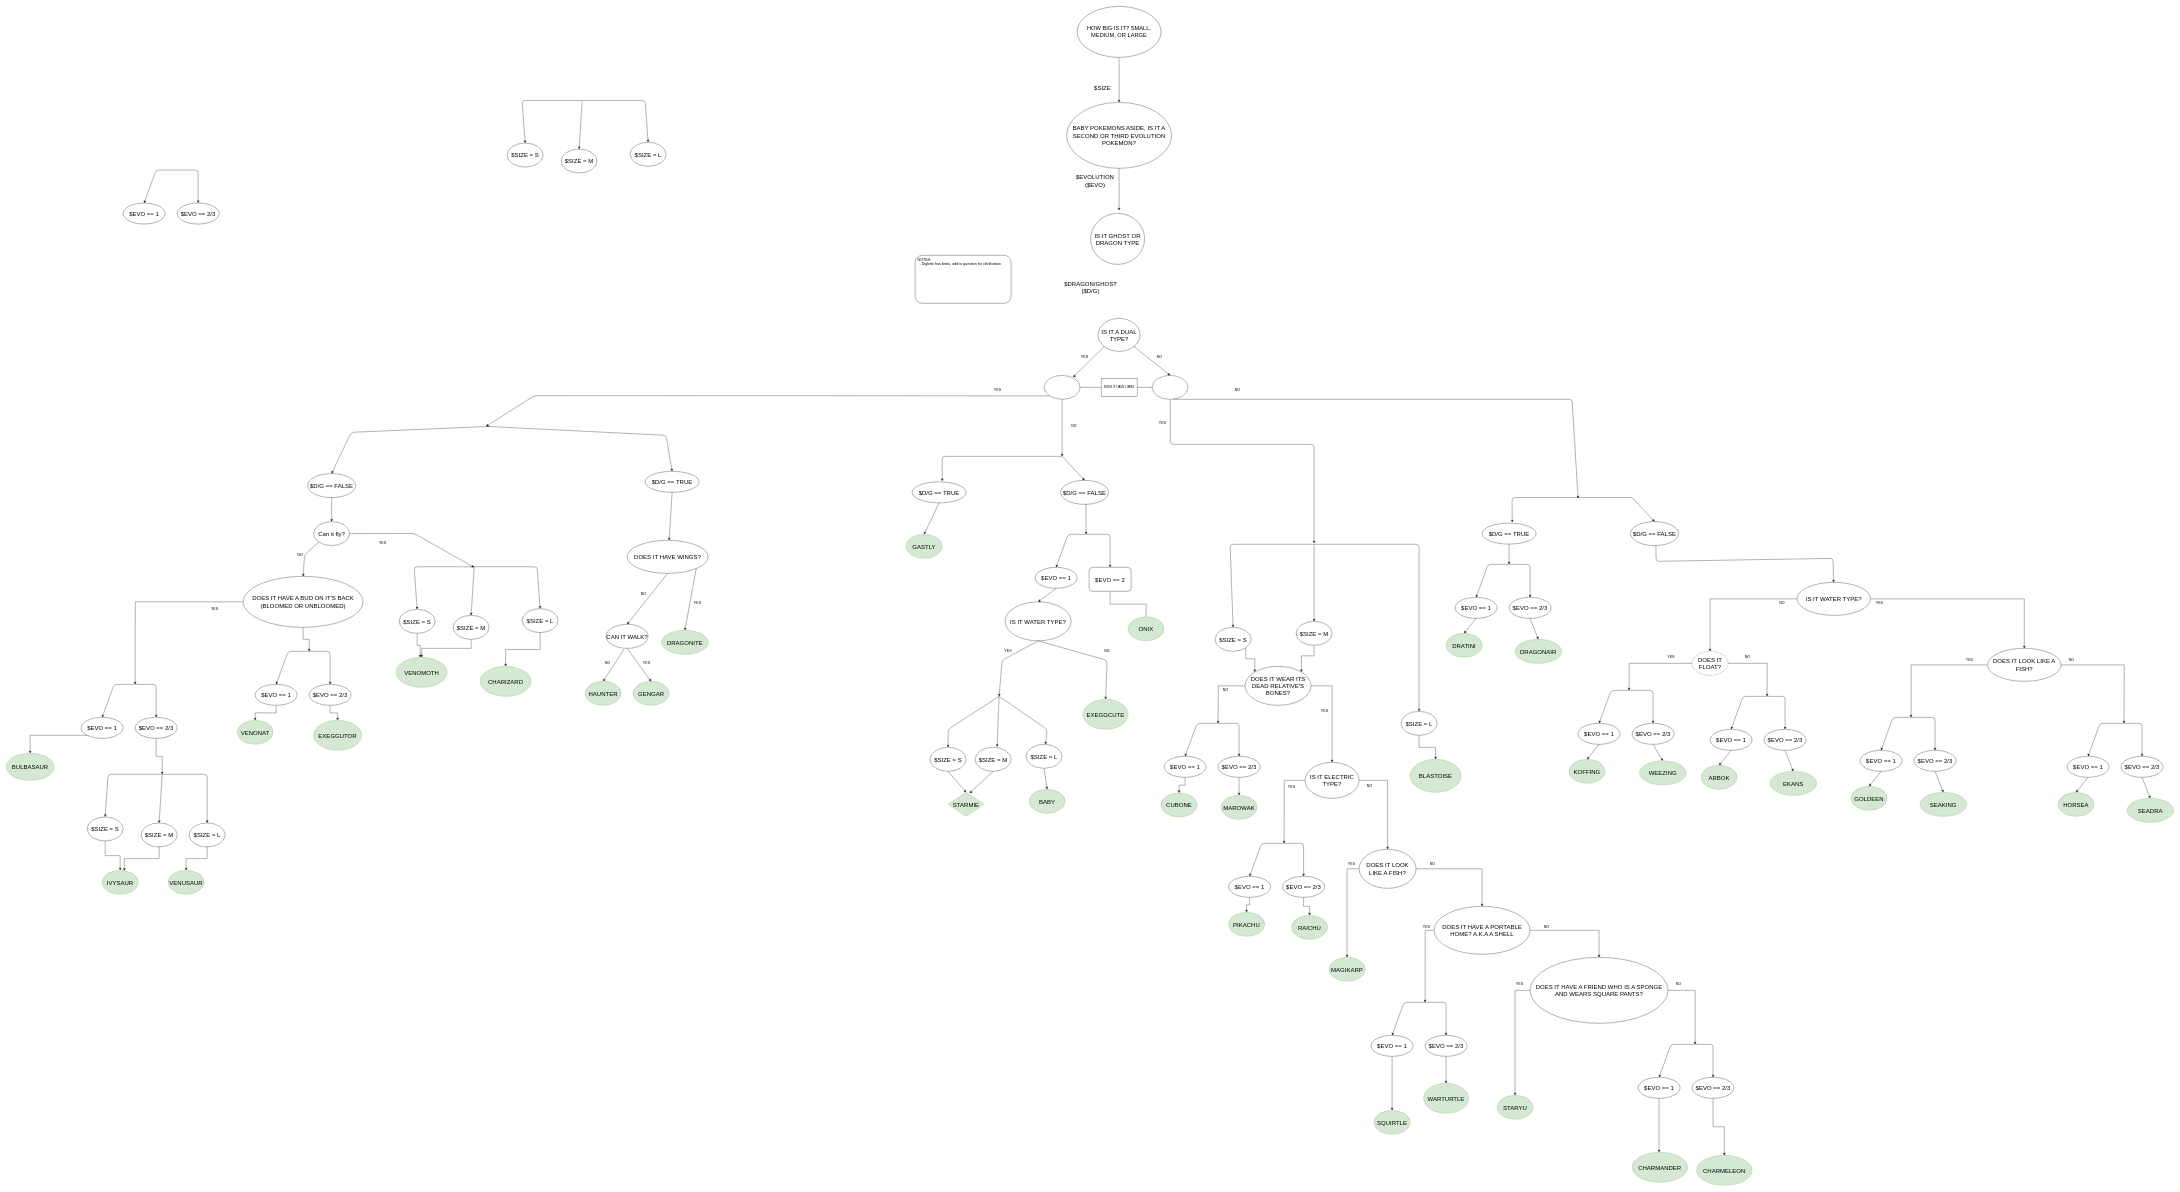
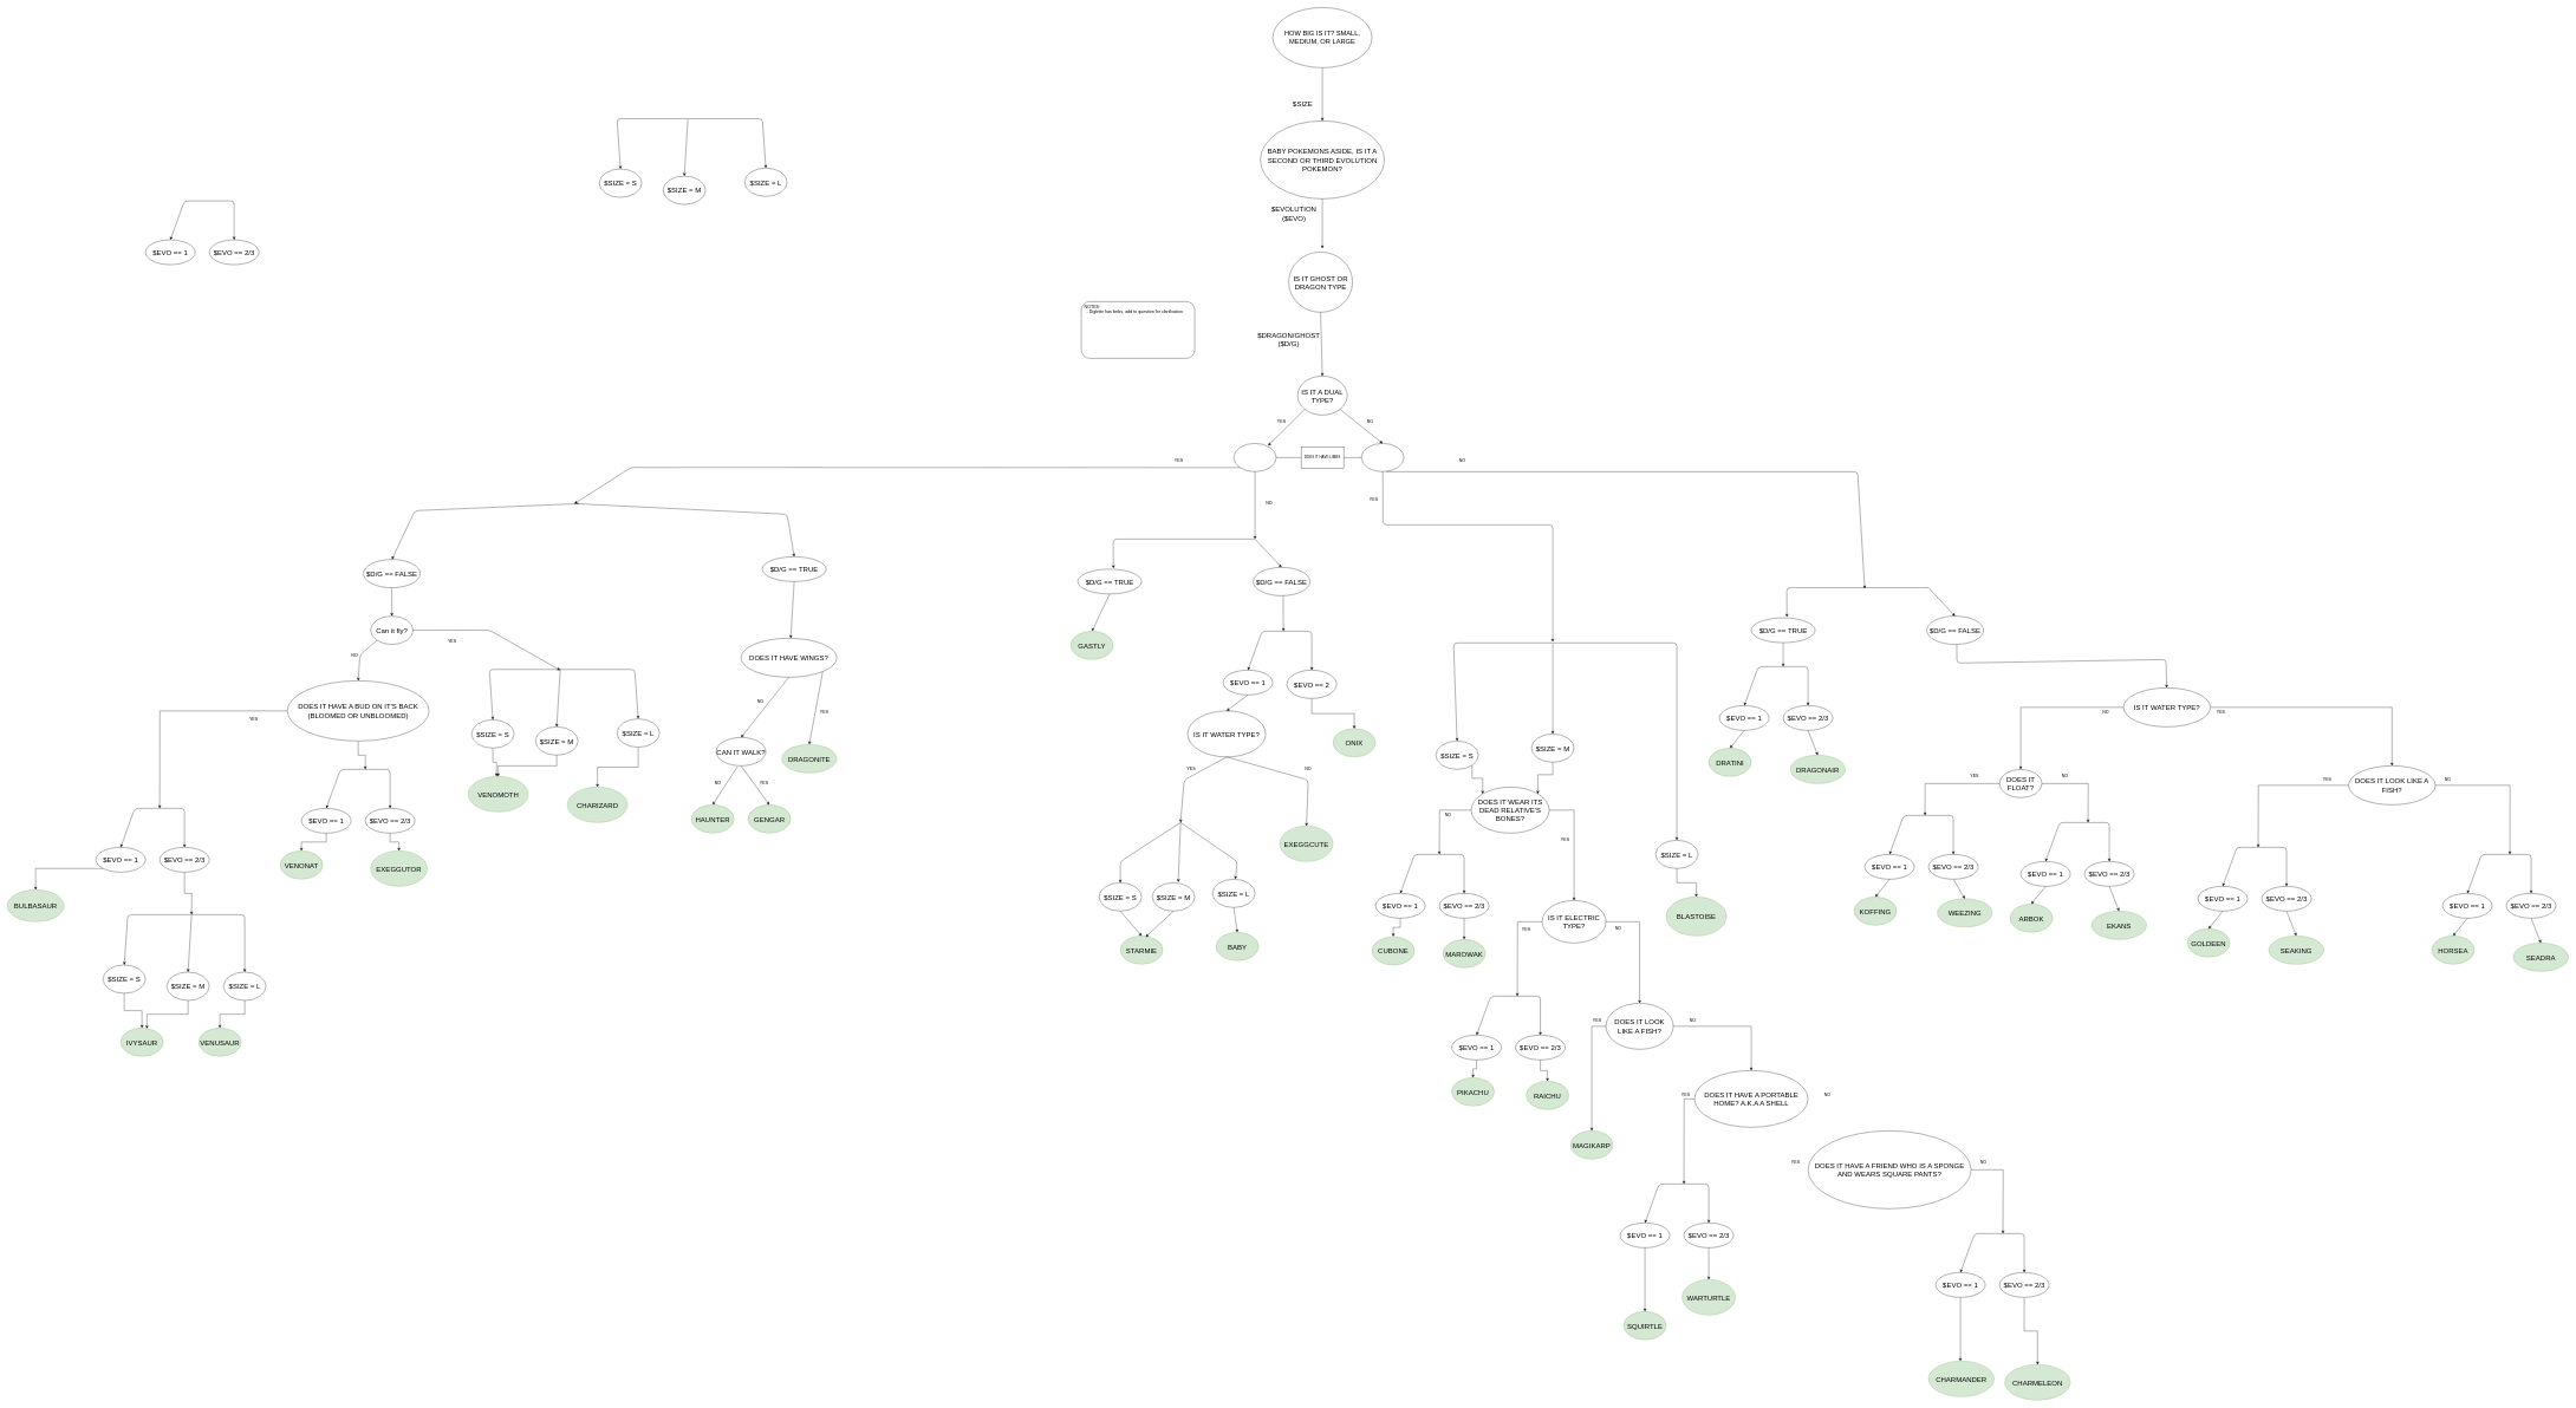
+ <mxCell id="29" value="" style="endArrow=classic;html=1;fontSize=20;exitX=0.5;exitY=1;exitDx=0;exitDy=0;entryX=0.5;entryY=0;entryDx=0;entryDy=0;" edge="1" parent="1" source="28" target="2"><mxGeometry width="50" height="50" relative="1" as="geometry"><mxPoint x="3682.561" y="861.288" as="sourcePoint" /><mxPoint x="3740" y="1060" as="targetPoint" /></mxGeometry></mxCell>
- <mxCell id="96" value="$EVO == 2" style="whiteSpace=wrap;html=1;fontSize=20;align=center;verticalAlign=middle;rounded=1;" vertex="1" parent="1"><mxGeometry x="3630" y="1890" width="140" height="80" as="geometry" /></mxCell>
+ <mxCell id="96" value="$EVO == 2" style="ellipse;whiteSpace=wrap;html=1;fontSize=20;align=center;verticalAlign=middle;" vertex="1" parent="1"><mxGeometry x="3630" y="1890" width="140" height="80" as="geometry" /></mxCell>
- <mxCell id="95" style="edgeStyle=orthogonalEdgeStyle;rounded=0;orthogonalLoop=1;jettySize=auto;html=1;entryX=0.5;entryY=0;entryDx=0;entryDy=0;fontSize=20;endArrow=none;" edge="1" parent="1" source="96" target="69"><mxGeometry relative="1" as="geometry" /></mxCell>
+ <mxCell id="95" style="edgeStyle=orthogonalEdgeStyle;rounded=0;orthogonalLoop=1;jettySize=auto;html=1;entryX=0.5;entryY=0;entryDx=0;entryDy=0;fontSize=20;" edge="1" parent="1" source="96" target="69"><mxGeometry relative="1" as="geometry" /></mxCell>
- <mxCell id="147" value="DOES IT FLOAT?" style="ellipse;whiteSpace=wrap;html=1;fontSize=20;align=center;verticalAlign=middle;dashed=1;" vertex="1" parent="1"><mxGeometry x="5640" y="2170" width="120" height="80" as="geometry" /></mxCell>
+ <mxCell id="147" value="DOES IT FLOAT?" style="ellipse;whiteSpace=wrap;html=1;fontSize=20;align=center;verticalAlign=middle;" vertex="1" parent="1"><mxGeometry x="5640" y="2170" width="120" height="80" as="geometry" /></mxCell>
- <mxCell id="63" value="STARMIE" style="rhombus;whiteSpace=wrap;html=1;fontSize=20;align=center;verticalAlign=middle;fillColor=#d5e8d4;strokeColor=#82b366;" vertex="1" parent="1"><mxGeometry x="3160" y="2640" width="120" height="80" as="geometry" /></mxCell>
+ <mxCell id="63" value="STARMIE" style="ellipse;whiteSpace=wrap;html=1;fontSize=20;align=center;verticalAlign=middle;fillColor=#d5e8d4;strokeColor=#82b366;" vertex="1" parent="1"><mxGeometry x="3160" y="2640" width="120" height="80" as="geometry" /></mxCell>
- <mxCell id="210" style="edgeStyle=orthogonalEdgeStyle;rounded=0;orthogonalLoop=1;jettySize=auto;html=1;exitX=1;exitY=0.5;exitDx=0;exitDy=0;entryX=0.5;entryY=0;entryDx=0;entryDy=0;fontSize=20;" edge="1" parent="1" source="212" target="215"><mxGeometry relative="1" as="geometry" /></mxCell>
- <mxCell id="214" style="edgeStyle=orthogonalEdgeStyle;rounded=0;orthogonalLoop=1;jettySize=auto;html=1;exitX=0;exitY=0.5;exitDx=0;exitDy=0;fontSize=20;" edge="1" parent="1" source="215" target="238"><mxGeometry relative="1" as="geometry"><mxPoint x="5050" y="3690" as="targetPoint" /></mxGeometry></mxCell>
- <mxCell id="238" value="STARYU" style="ellipse;whiteSpace=wrap;html=1;fontSize=20;align=center;verticalAlign=middle;fillColor=#d5e8d4;strokeColor=#82b366;" vertex="1" parent="1"><mxGeometry x="4990" y="3650" width="120" height="80" as="geometry" /></mxCell>
